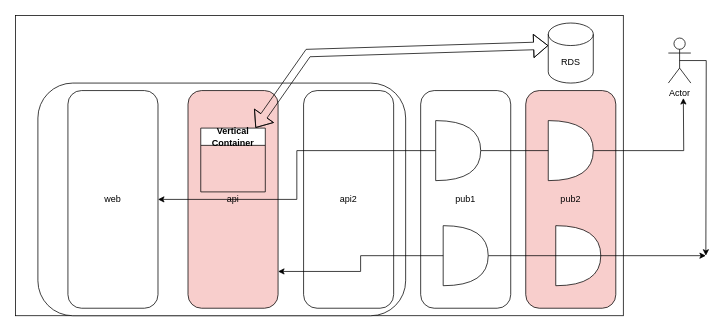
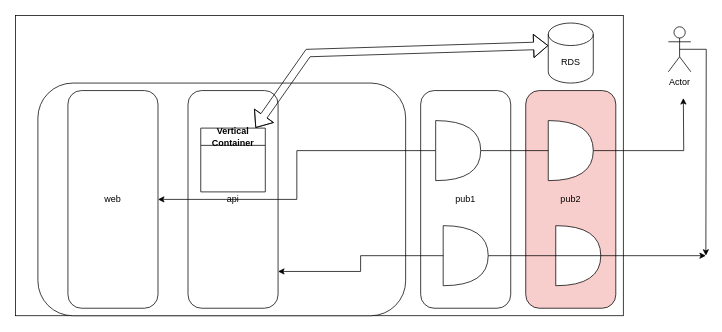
- <mxCell id="19" value="Actor" style="shape=umlActor;verticalLabelPosition=bottom;verticalAlign=top;html=1;outlineConnect=0;" vertex="1" parent="1"><mxGeometry x="890" y="50" width="30" height="60" as="geometry" /></mxCell>
+ <mxCell id="19" value="Actor" style="shape=umlActor;verticalLabelPosition=bottom;verticalAlign=top;html=1;outlineConnect=0;" vertex="1" parent="1"><mxGeometry x="890" y="35" width="30" height="60" as="geometry" /></mxCell>
- <mxCell id="5" value="api" style="rounded=1;whiteSpace=wrap;html=1;fillColor=#f8cecc;" vertex="1" parent="1"><mxGeometry x="250" y="120" width="120" height="290" as="geometry" /></mxCell>
+ <mxCell id="5" value="api" style="rounded=1;whiteSpace=wrap;html=1;" vertex="1" parent="1"><mxGeometry x="250" y="120" width="120" height="290" as="geometry" /></mxCell>
- <mxCell id="6" value="api2" style="rounded=1;whiteSpace=wrap;html=1;" vertex="1" parent="1"><mxGeometry x="404" y="120" width="120" height="290" as="geometry" /></mxCell>
